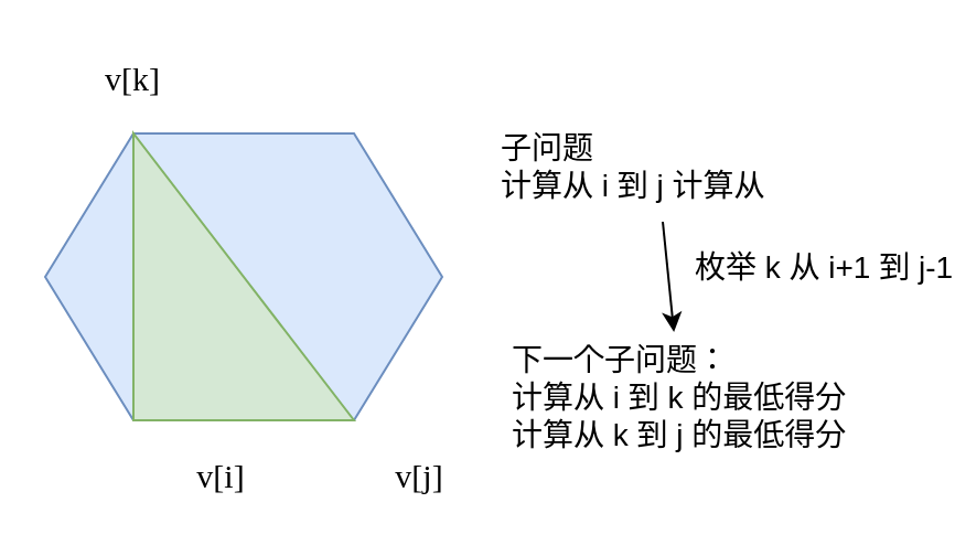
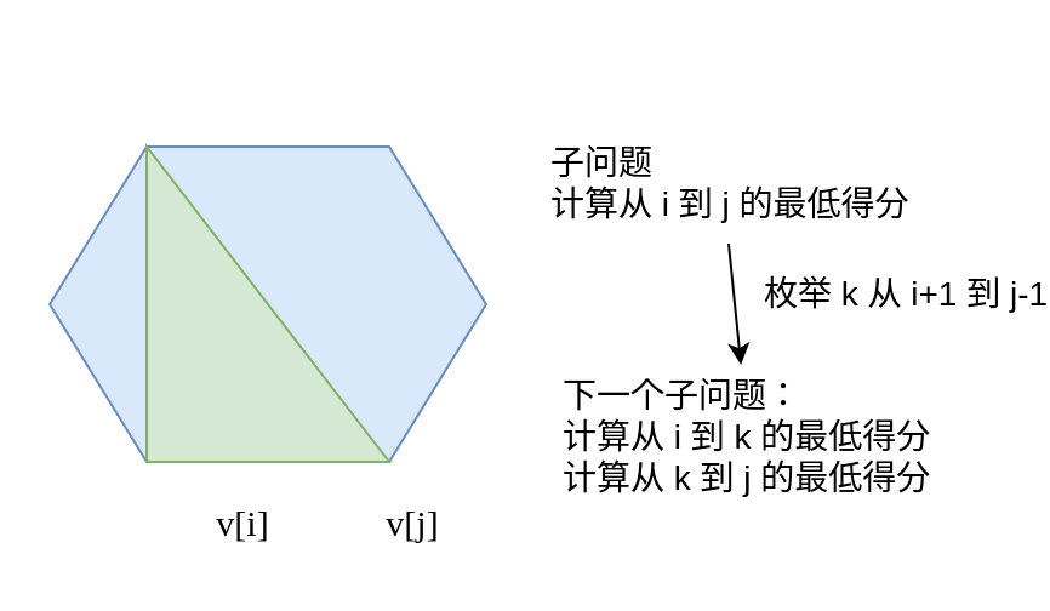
- <mxCell id="4" value="v[k]" style="text;html=1;strokeColor=none;fillColor=none;align=center;verticalAlign=middle;whiteSpace=wrap;rounded=0;fontSize=15;fontFamily=Comic Sans MS;" parent="1" vertex="1"><mxGeometry x="30" y="20" width="60" height="30" as="geometry" /></mxCell>
- <mxCell id="7" value="子问题&lt;br style=&quot;font-size: 14px;&quot;&gt;计算从 i 到 j 计算从" style="text;html=1;align=left;verticalAlign=middle;resizable=0;points=[];autosize=1;strokeColor=none;fillColor=none;fontFamily=Helvetica;fontSize=14;" parent="1" vertex="1"><mxGeometry x="225" y="50" width="170" height="50" as="geometry" /></mxCell>
+ <mxCell id="7" value="子问题&lt;br style=&quot;font-size: 14px;&quot;&gt;计算从 i 到 j 的最低得分" style="text;html=1;align=left;verticalAlign=middle;resizable=0;points=[];autosize=1;strokeColor=none;fillColor=none;fontFamily=Helvetica;fontSize=14;" parent="1" vertex="1"><mxGeometry x="225" y="50" width="170" height="50" as="geometry" /></mxCell>
- <mxCell id="6" value="v[j]" style="text;html=1;strokeColor=none;fillColor=none;align=center;verticalAlign=middle;whiteSpace=wrap;rounded=0;fontSize=15;fontFamily=Comic Sans MS;" parent="1" vertex="1"><mxGeometry x="160" y="200" width="60" height="30" as="geometry" /></mxCell>
+ <mxCell id="6" value="v[j]" style="text;html=1;strokeColor=none;fillColor=none;align=center;verticalAlign=middle;whiteSpace=wrap;rounded=0;fontSize=15;fontFamily=Comic Sans MS;" parent="1" vertex="1"><mxGeometry x="140" y="200" width="60" height="30" as="geometry" /></mxCell>
